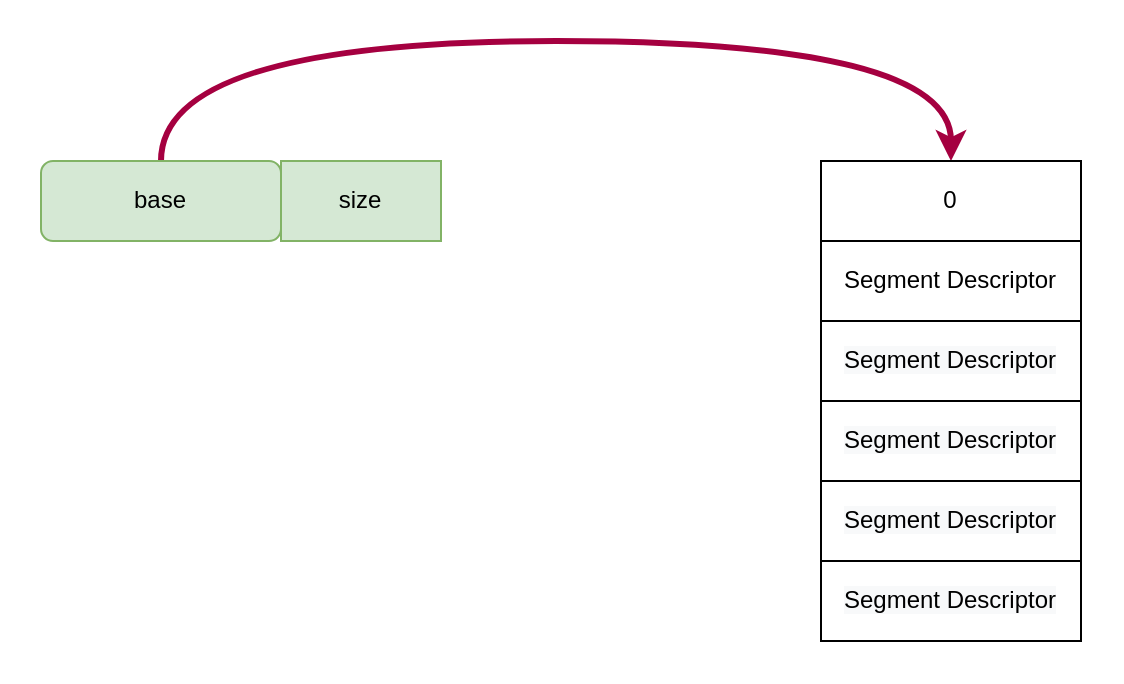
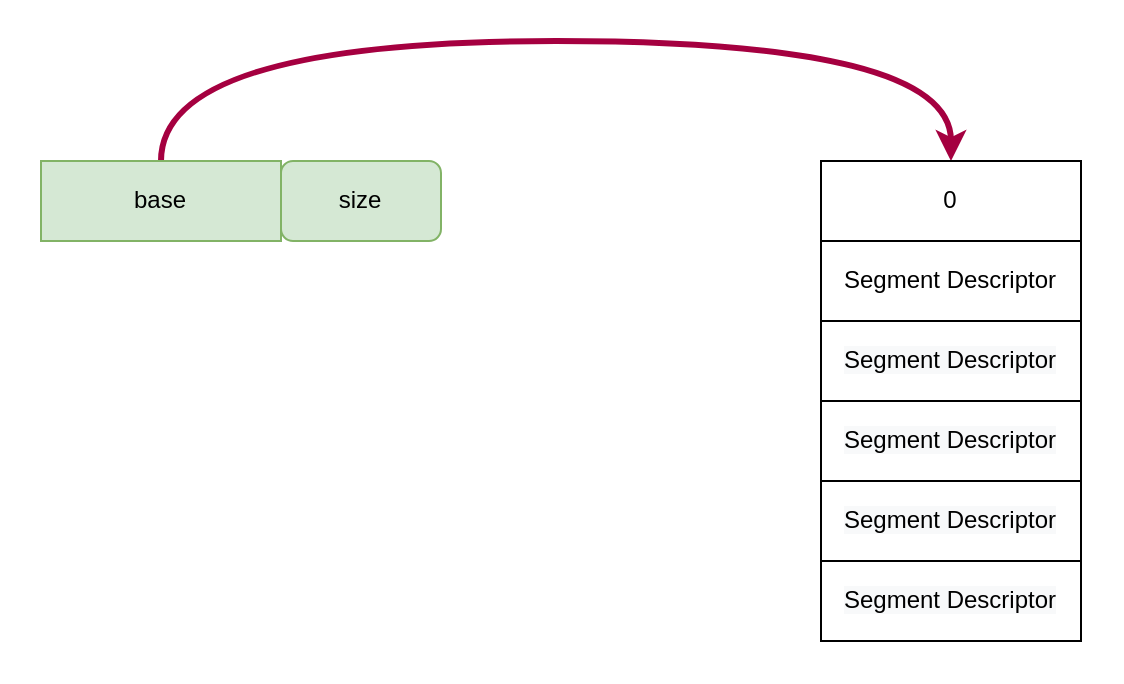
- <mxCell id="3" value="base" style="whiteSpace=wrap;html=1;fillColor=#d5e8d4;strokeColor=#82b366;rounded=1;" vertex="1" parent="1"><mxGeometry x="20" y="80" width="120" height="40" as="geometry" /></mxCell>
+ <mxCell id="3" value="base" style="rounded=0;whiteSpace=wrap;html=1;fillColor=#d5e8d4;strokeColor=#82b366;" vertex="1" parent="1"><mxGeometry x="20" y="80" width="120" height="40" as="geometry" /></mxCell>
- <mxCell id="4" value="size" style="rounded=0;whiteSpace=wrap;html=1;fillColor=#d5e8d4;strokeColor=#82b366;" vertex="1" parent="1"><mxGeometry x="140" y="80" width="80" height="40" as="geometry" /></mxCell>
+ <mxCell id="4" value="size" style="whiteSpace=wrap;html=1;fillColor=#d5e8d4;strokeColor=#82b366;rounded=1;" vertex="1" parent="1"><mxGeometry x="140" y="80" width="80" height="40" as="geometry" /></mxCell>
